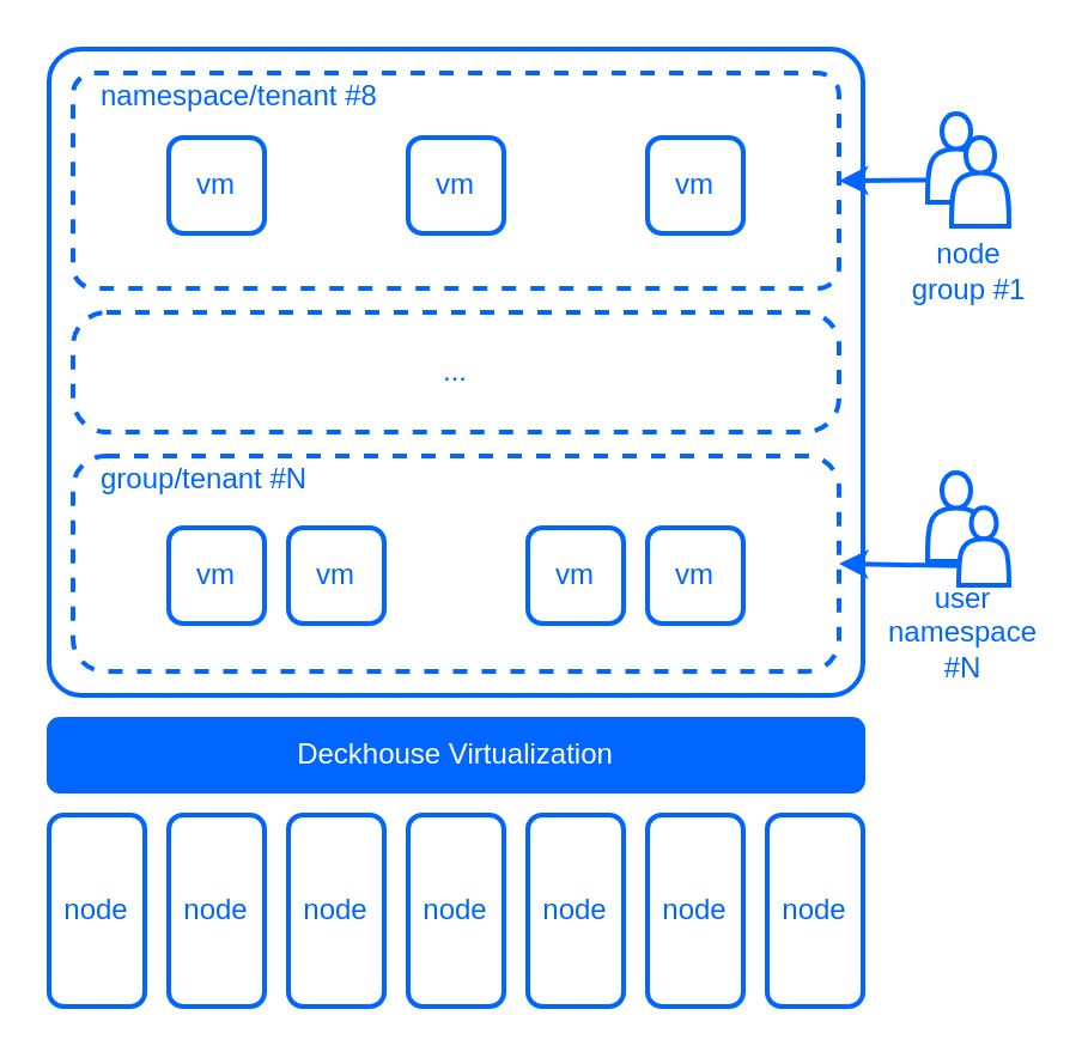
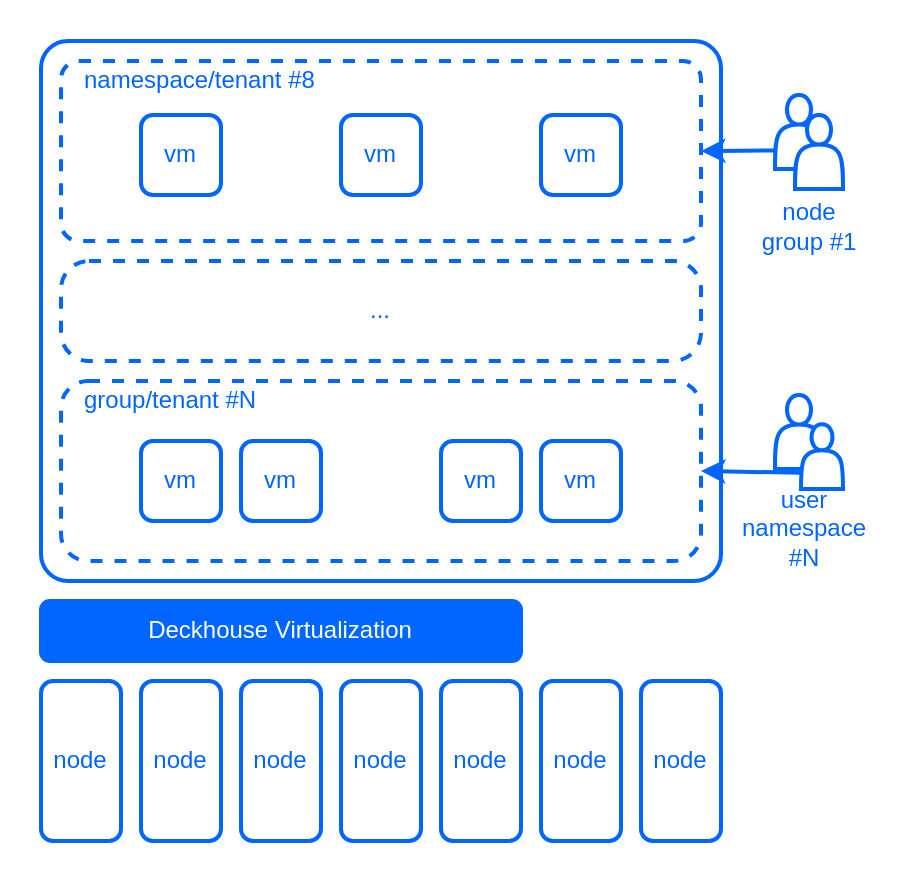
- <mxCell id="9" value="Deckhouse Virtualization" style="rounded=1;whiteSpace=wrap;html=1;fillColor=#0066ff;fontColor=#FFFFFF;strokeColor=#0066ff;strokeWidth=2;" parent="1" vertex="1"><mxGeometry x="20" y="300" width="340" height="30" as="geometry" /></mxCell>
+ <mxCell id="9" value="Deckhouse Virtualization" style="rounded=1;whiteSpace=wrap;html=1;fillColor=#0066ff;fontColor=#FFFFFF;strokeColor=#0066ff;strokeWidth=2;" parent="1" vertex="1"><mxGeometry x="20" y="300" width="240" height="30" as="geometry" /></mxCell>
